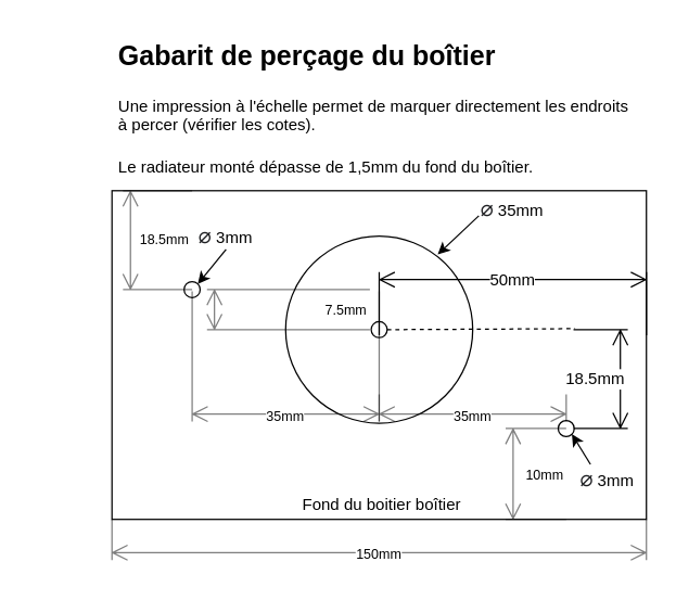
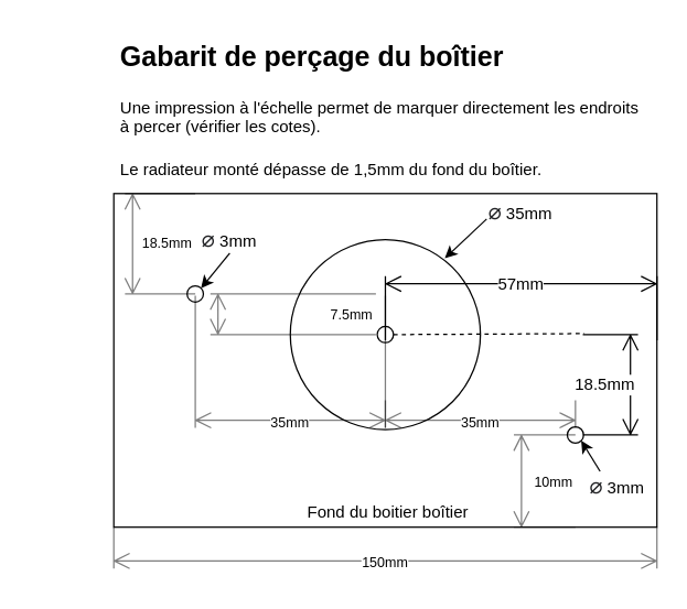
- <mxCell id="18" value="50mm" style="shape=dimension;direction=west;whiteSpace=wrap;html=1;align=center;points=[];verticalAlign=top;spacingTop=-8;labelBackgroundColor=#ffffff" parent="4" vertex="1"><mxGeometry x="196.85" y="60" width="196.85" height="46.5" as="geometry" /></mxCell>
+ <mxCell id="18" value="57mm" style="shape=dimension;direction=west;whiteSpace=wrap;html=1;align=center;points=[];verticalAlign=top;spacingTop=-8;labelBackgroundColor=#ffffff" parent="4" vertex="1"><mxGeometry x="196.85" y="60" width="196.85" height="46.5" as="geometry" /></mxCell>
